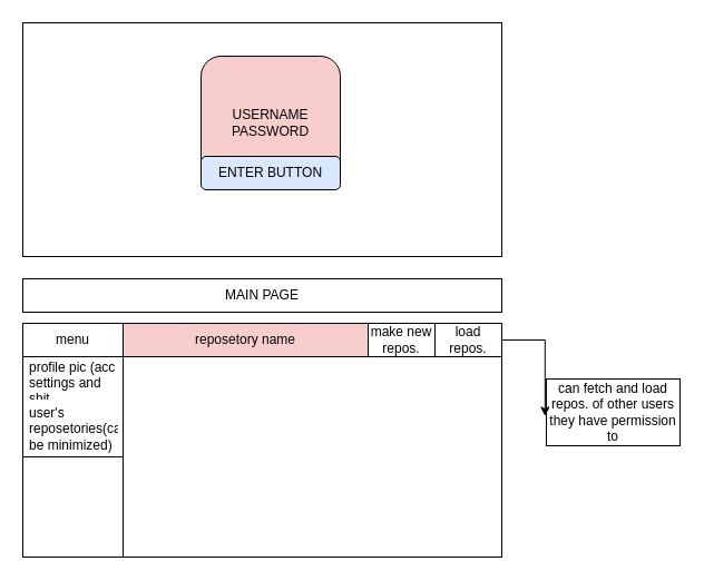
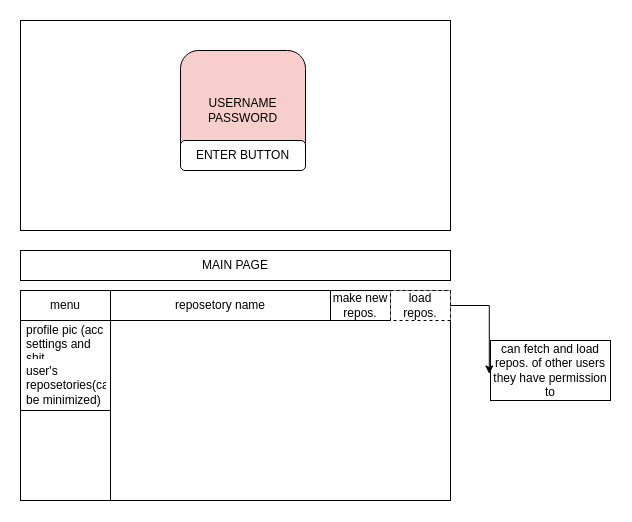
- <mxCell id="6" value="ENTER BUTTON" style="rounded=1;whiteSpace=wrap;html=1;fillColor=#dae8fc;" vertex="1" parent="1"><mxGeometry x="180" y="140" width="125" height="30" as="geometry" /></mxCell>
+ <mxCell id="6" value="ENTER BUTTON" style="rounded=1;whiteSpace=wrap;html=1;" vertex="1" parent="1"><mxGeometry x="180" y="140" width="125" height="30" as="geometry" /></mxCell>
- <mxCell id="11" value="reposetory name" style="rounded=0;whiteSpace=wrap;html=1;fillColor=#f8cecc;" vertex="1" parent="1"><mxGeometry x="110" y="290" width="220" height="30" as="geometry" /></mxCell>
+ <mxCell id="11" value="reposetory name" style="rounded=0;whiteSpace=wrap;html=1;" vertex="1" parent="1"><mxGeometry x="110" y="290" width="220" height="30" as="geometry" /></mxCell>
- <mxCell id="13" value="load repos." style="rounded=0;whiteSpace=wrap;html=1;" vertex="1" parent="1"><mxGeometry x="390" y="290" width="60" height="30" as="geometry" /></mxCell>
+ <mxCell id="13" value="load repos." style="rounded=0;whiteSpace=wrap;html=1;dashed=1;" vertex="1" parent="1"><mxGeometry x="390" y="290" width="60" height="30" as="geometry" /></mxCell>
